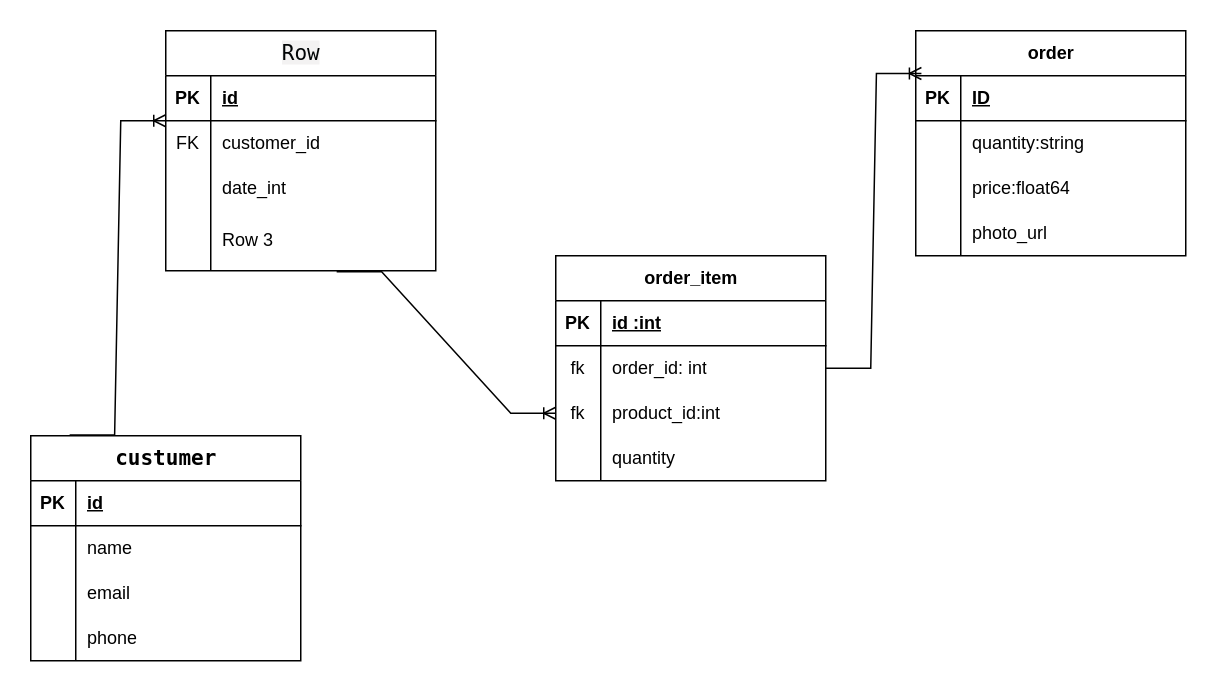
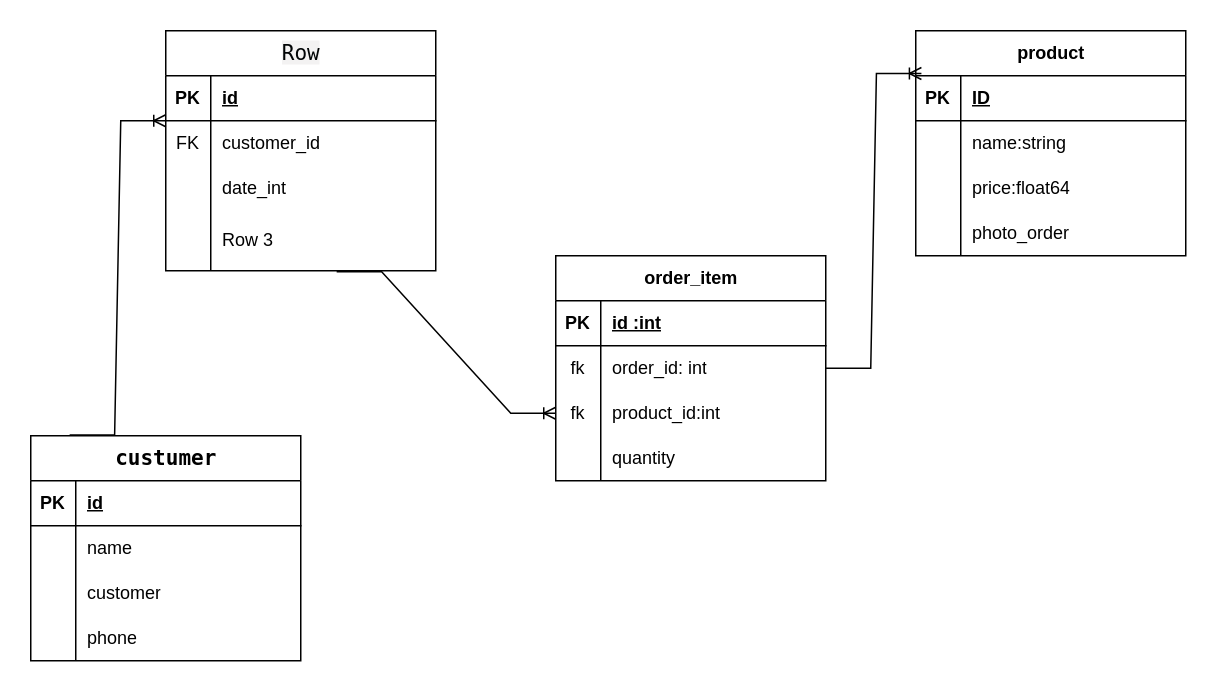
- <mxCell id="15" value="order" style="shape=table;startSize=30;container=1;collapsible=1;childLayout=tableLayout;fixedRows=1;rowLines=0;fontStyle=1;align=center;resizeLast=1;html=1;" vertex="1" parent="1"><mxGeometry x="610" y="20" width="180" height="150" as="geometry" /></mxCell>
+ <mxCell id="15" value="product" style="shape=table;startSize=30;container=1;collapsible=1;childLayout=tableLayout;fixedRows=1;rowLines=0;fontStyle=1;align=center;resizeLast=1;html=1;" vertex="1" parent="1"><mxGeometry x="610" y="20" width="180" height="150" as="geometry" /></mxCell>
- <mxCell id="21" value="quantity:string" style="shape=partialRectangle;connectable=0;fillColor=none;top=0;left=0;bottom=0;right=0;align=left;spacingLeft=6;overflow=hidden;whiteSpace=wrap;html=1;" vertex="1" parent="19"><mxGeometry x="30" width="150" height="30" as="geometry"><mxRectangle width="150" height="30" as="alternateBounds" /></mxGeometry></mxCell>
+ <mxCell id="21" value="name:string" style="shape=partialRectangle;connectable=0;fillColor=none;top=0;left=0;bottom=0;right=0;align=left;spacingLeft=6;overflow=hidden;whiteSpace=wrap;html=1;" vertex="1" parent="19"><mxGeometry x="30" width="150" height="30" as="geometry"><mxRectangle width="150" height="30" as="alternateBounds" /></mxGeometry></mxCell>
- <mxCell id="27" value="photo_url" style="shape=partialRectangle;connectable=0;fillColor=none;top=0;left=0;bottom=0;right=0;align=left;spacingLeft=6;overflow=hidden;whiteSpace=wrap;html=1;" vertex="1" parent="25"><mxGeometry x="30" width="150" height="30" as="geometry"><mxRectangle width="150" height="30" as="alternateBounds" /></mxGeometry></mxCell>
+ <mxCell id="27" value="photo_order" style="shape=partialRectangle;connectable=0;fillColor=none;top=0;left=0;bottom=0;right=0;align=left;spacingLeft=6;overflow=hidden;whiteSpace=wrap;html=1;" vertex="1" parent="25"><mxGeometry x="30" width="150" height="30" as="geometry"><mxRectangle width="150" height="30" as="alternateBounds" /></mxGeometry></mxCell>
- <mxCell id="50" value="email" style="shape=partialRectangle;connectable=0;fillColor=none;top=0;left=0;bottom=0;right=0;align=left;spacingLeft=6;overflow=hidden;whiteSpace=wrap;html=1;" vertex="1" parent="48"><mxGeometry x="30" width="150" height="30" as="geometry"><mxRectangle width="150" height="30" as="alternateBounds" /></mxGeometry></mxCell>
+ <mxCell id="50" value="customer" style="shape=partialRectangle;connectable=0;fillColor=none;top=0;left=0;bottom=0;right=0;align=left;spacingLeft=6;overflow=hidden;whiteSpace=wrap;html=1;" vertex="1" parent="48"><mxGeometry x="30" width="150" height="30" as="geometry"><mxRectangle width="150" height="30" as="alternateBounds" /></mxGeometry></mxCell>
